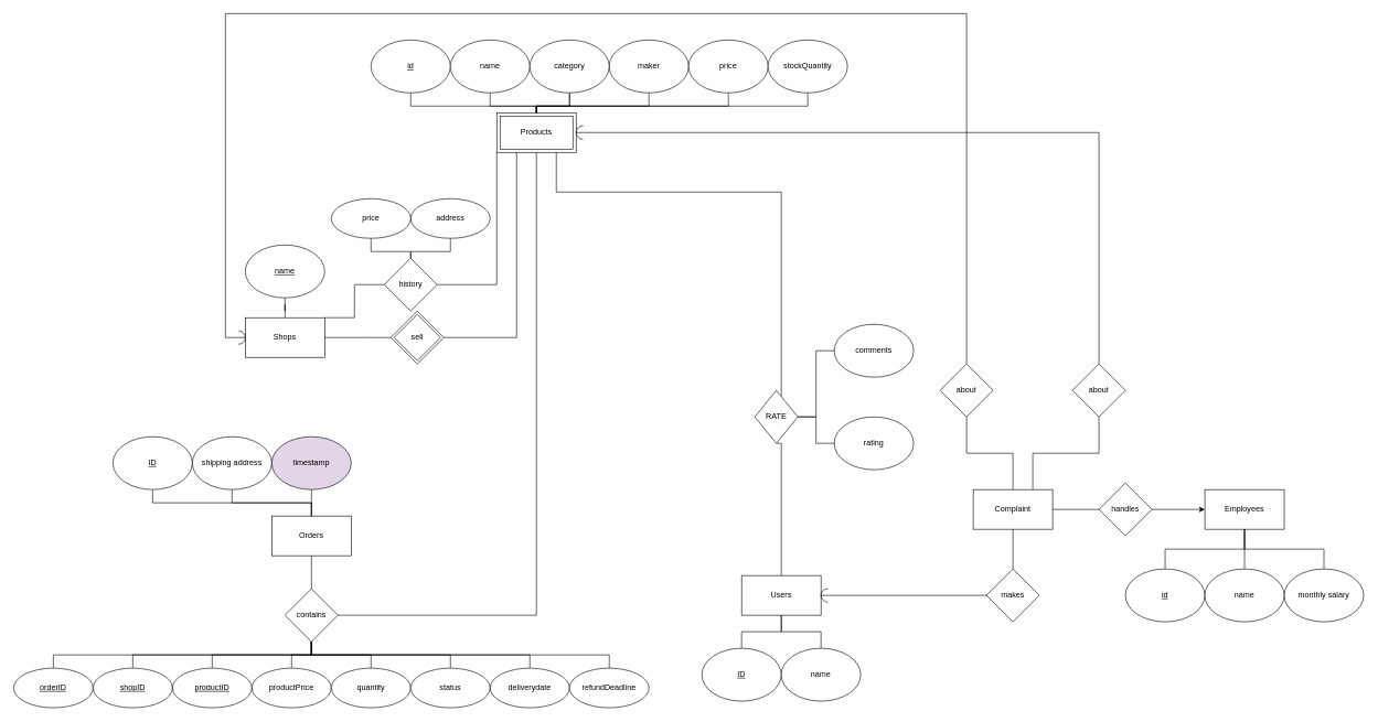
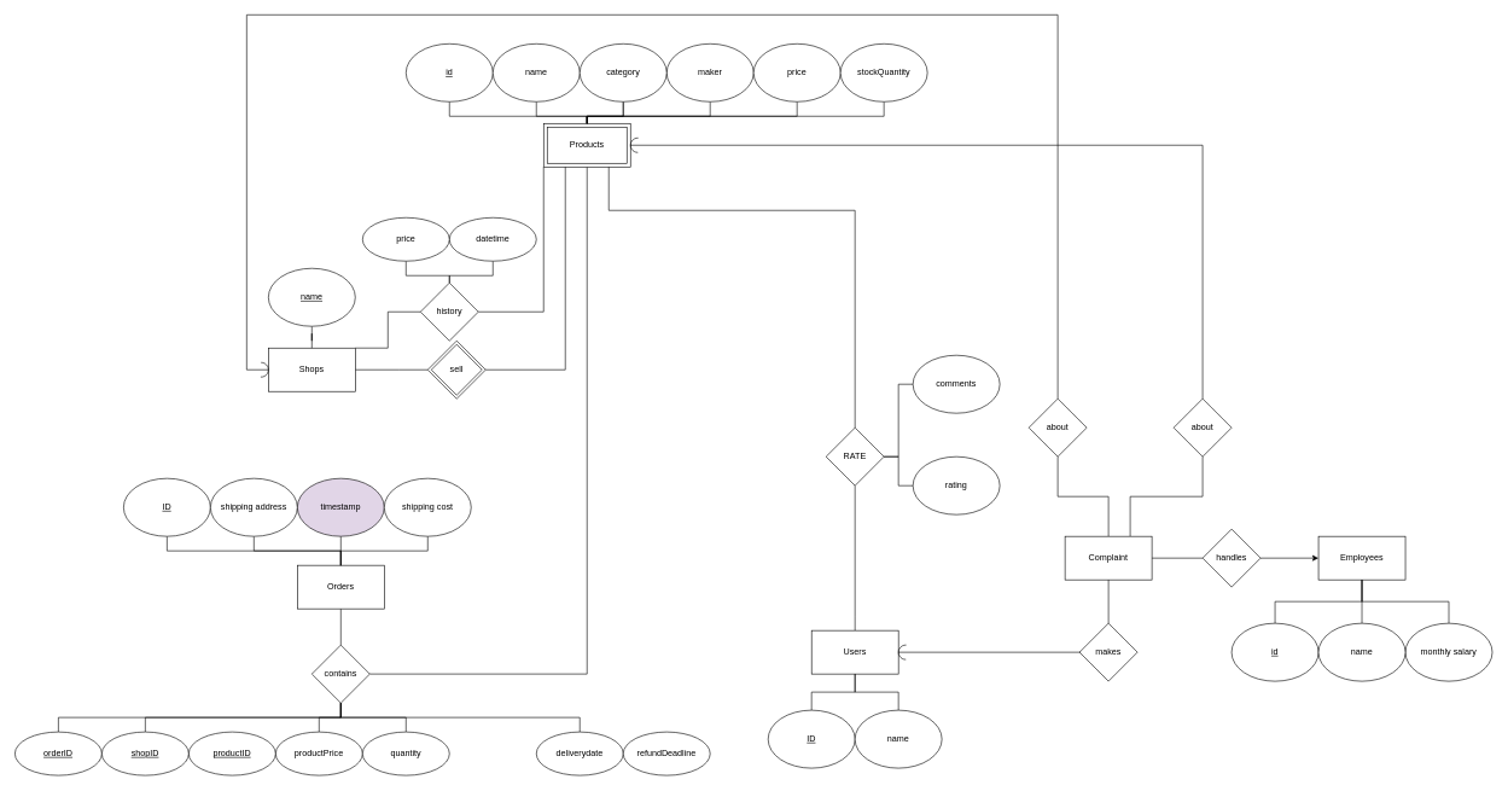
- <mxCell id="23" value="address" style="ellipse;whiteSpace=wrap;html=1;" parent="1" vertex="1"><mxGeometry x="620" y="300" width="120" height="60" as="geometry" /></mxCell>
+ <mxCell id="23" value="datetime" style="ellipse;whiteSpace=wrap;html=1;" parent="1" vertex="1"><mxGeometry x="620" y="300" width="120" height="60" as="geometry" /></mxCell>
- <mxCell id="60" value="RATE" style="rhombus;whiteSpace=wrap;html=1;" parent="1" vertex="1"><mxGeometry x="1140" y="590" width="65" height="80" as="geometry" /></mxCell>
+ <mxCell id="60" value="RATE" style="rhombus;whiteSpace=wrap;html=1;" parent="1" vertex="1"><mxGeometry x="1140" y="590" width="80" height="80" as="geometry" /></mxCell>
+ <mxCell id="86" value="shipping cost" style="ellipse;whiteSpace=wrap;html=1;" parent="79" vertex="1"><mxGeometry x="360" width="120" height="80" as="geometry" /></mxCell>
+ <mxCell id="85" style="edgeStyle=orthogonalEdgeStyle;rounded=0;orthogonalLoop=1;jettySize=auto;html=1;entryX=0.5;entryY=0;entryDx=0;entryDy=0;endArrow=none;endFill=0;" edge="1" parent="79" source="86" target="80"><mxGeometry relative="1" as="geometry" /></mxCell>
- <mxCell id="45" style="edgeStyle=orthogonalEdgeStyle;rounded=0;orthogonalLoop=1;jettySize=auto;html=1;entryX=0.5;entryY=1;entryDx=0;entryDy=0;endArrow=none;endFill=0;" edge="1" parent="1" source="46" target="41"><mxGeometry relative="1" as="geometry"><Array as="points"><mxPoint x="920" y="990" /><mxPoint x="470" y="990" /></Array></mxGeometry></mxCell>
- <mxCell id="54" style="edgeStyle=orthogonalEdgeStyle;rounded=0;orthogonalLoop=1;jettySize=auto;html=1;entryX=0.5;entryY=1;entryDx=0;entryDy=0;endArrow=none;endFill=0;" edge="1" parent="1" source="55" target="41"><mxGeometry relative="1" as="geometry"><Array as="points"><mxPoint x="320" y="990" /><mxPoint x="470" y="990" /></Array></mxGeometry></mxCell>
- <mxCell id="52" style="edgeStyle=orthogonalEdgeStyle;rounded=0;orthogonalLoop=1;jettySize=auto;html=1;entryX=0.5;entryY=1;entryDx=0;entryDy=0;endArrow=none;endFill=0;" edge="1" parent="1" source="53" target="41"><mxGeometry relative="1" as="geometry"><Array as="points"><mxPoint x="680" y="990" /><mxPoint x="470" y="990" /></Array></mxGeometry></mxCell>
- <mxCell id="53" value="status" style="ellipse;whiteSpace=wrap;html=1;" parent="1" vertex="1"><mxGeometry x="620" y="1010" width="120" height="60" as="geometry" /></mxCell>
